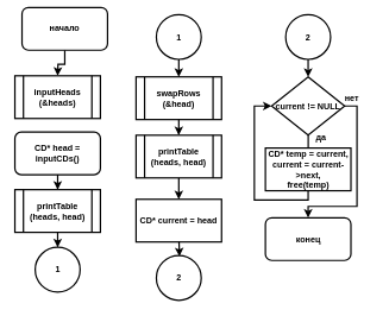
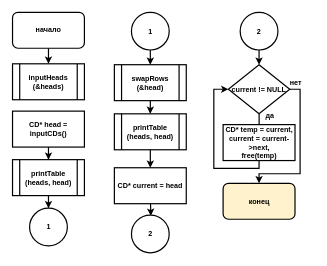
- <mxCell id="3" value="начало" style="rounded=1;whiteSpace=wrap;html=1;strokeWidth=2;fontStyle=1" parent="1" vertex="1"><mxGeometry x="30" y="10" width="120" height="60" as="geometry" /></mxCell>
+ <mxCell id="3" value="начало" style="rounded=1;whiteSpace=wrap;html=1;strokeWidth=2;fontStyle=1" parent="1" vertex="1"><mxGeometry x="20" y="20" width="120" height="60" as="geometry" /></mxCell>
- <mxCell id="20" value="CD* head = inputCDs()" style="whiteSpace=wrap;html=1;strokeWidth=2;fontStyle=1;rounded=1;" vertex="1" parent="1"><mxGeometry x="20" y="185" width="120" height="60" as="geometry" /></mxCell>
+ <mxCell id="20" value="CD* head = inputCDs()" style="rounded=0;whiteSpace=wrap;html=1;strokeWidth=2;fontStyle=1" vertex="1" parent="1"><mxGeometry x="20" y="185" width="120" height="60" as="geometry" /></mxCell>
- <mxCell id="4" value="конец" style="rounded=1;whiteSpace=wrap;html=1;strokeWidth=2;fontStyle=1" parent="1" vertex="1"><mxGeometry x="371.5" y="305.5" width="120" height="60" as="geometry" /></mxCell>
+ <mxCell id="4" value="конец" style="rounded=1;whiteSpace=wrap;html=1;strokeWidth=2;fontStyle=1;fillColor=#fff2cc;" parent="1" vertex="1"><mxGeometry x="371.5" y="305.5" width="120" height="60" as="geometry" /></mxCell>
